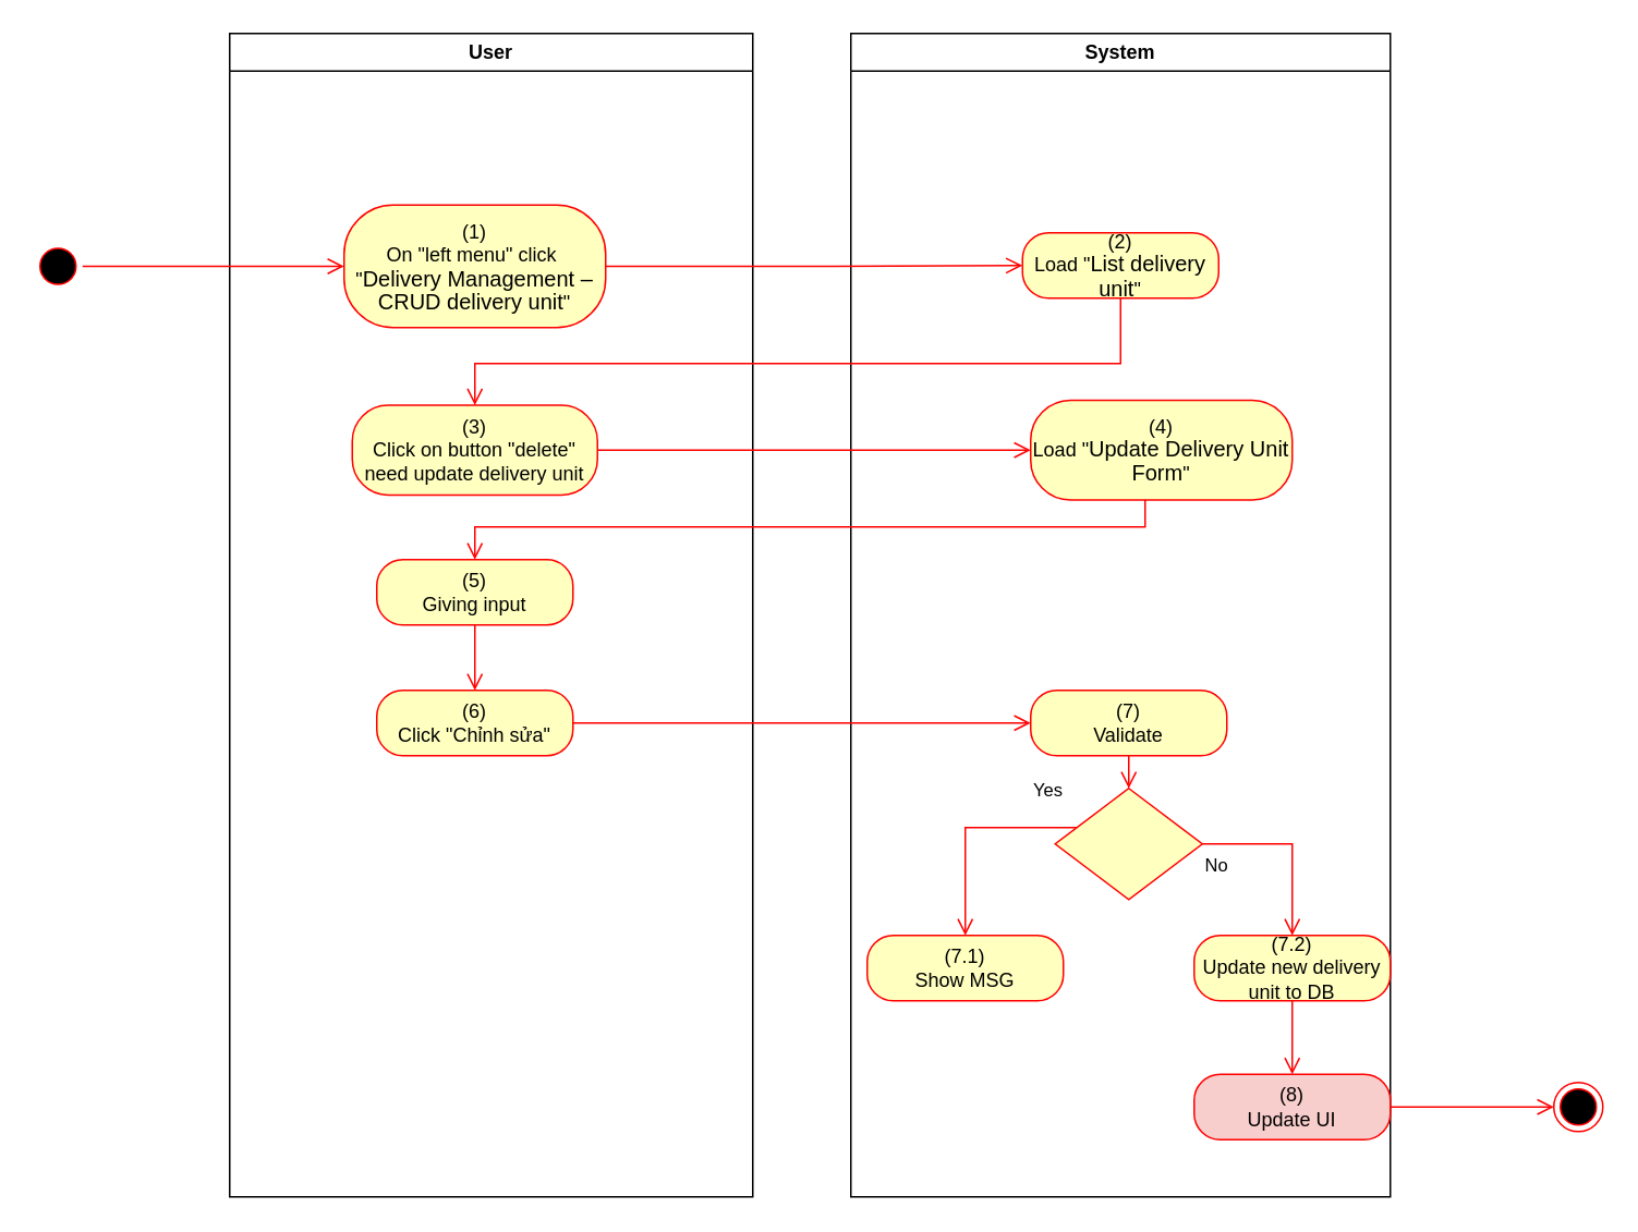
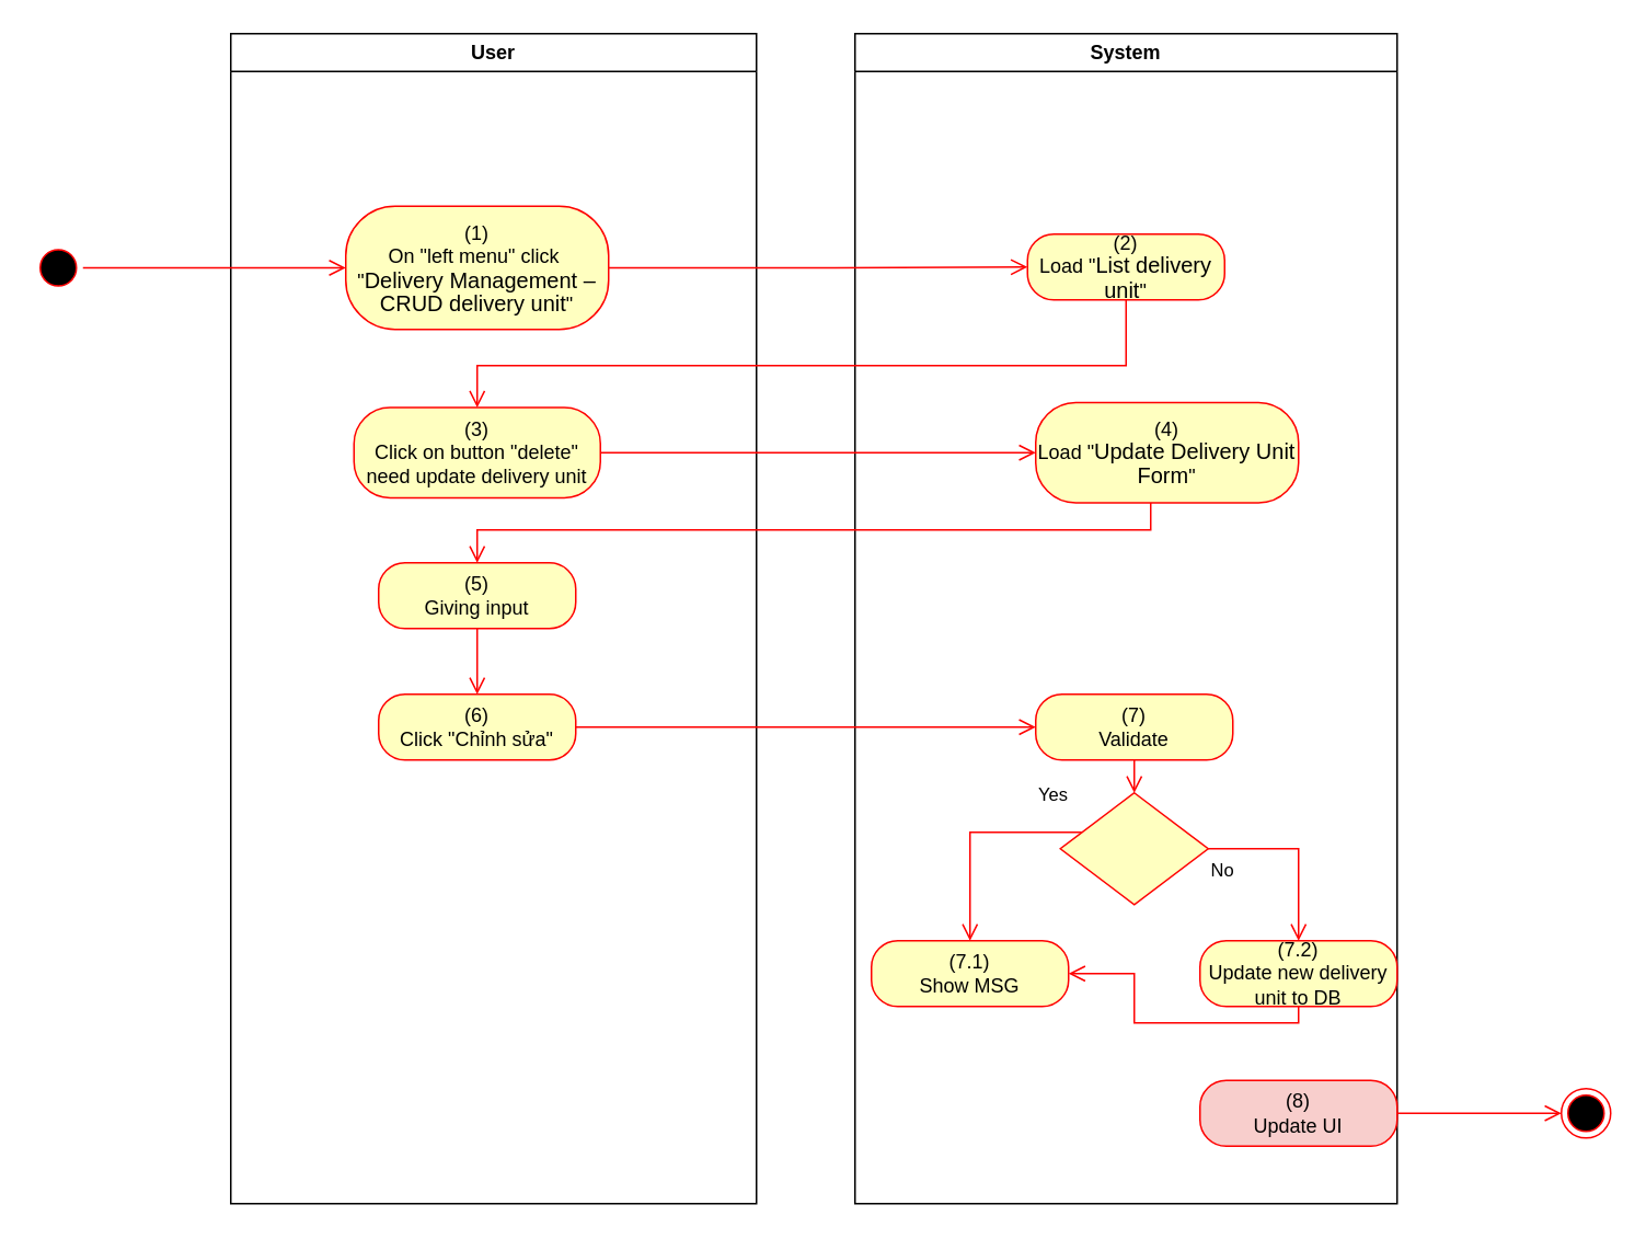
- <mxCell id="16" value="" style="edgeStyle=orthogonalEdgeStyle;html=1;verticalAlign=bottom;endArrow=open;endSize=8;strokeColor=#ff0000;rounded=0;exitX=0.5;exitY=1;exitDx=0;exitDy=0;entryX=0.5;entryY=0;entryDx=0;entryDy=0;" parent="8" source="14" target="15" edge="1"><mxGeometry relative="1" as="geometry"><mxPoint x="170" y="642" as="targetPoint" /></mxGeometry></mxCell>
+ <mxCell id="16" value="" style="edgeStyle=orthogonalEdgeStyle;html=1;verticalAlign=bottom;endArrow=open;endSize=8;strokeColor=#ff0000;rounded=0;exitX=0.5;exitY=1;exitDx=0;exitDy=0;" parent="8" source="14" target="17" edge="1"><mxGeometry relative="1" as="geometry"><mxPoint x="170" y="642" as="targetPoint" /></mxGeometry></mxCell>
